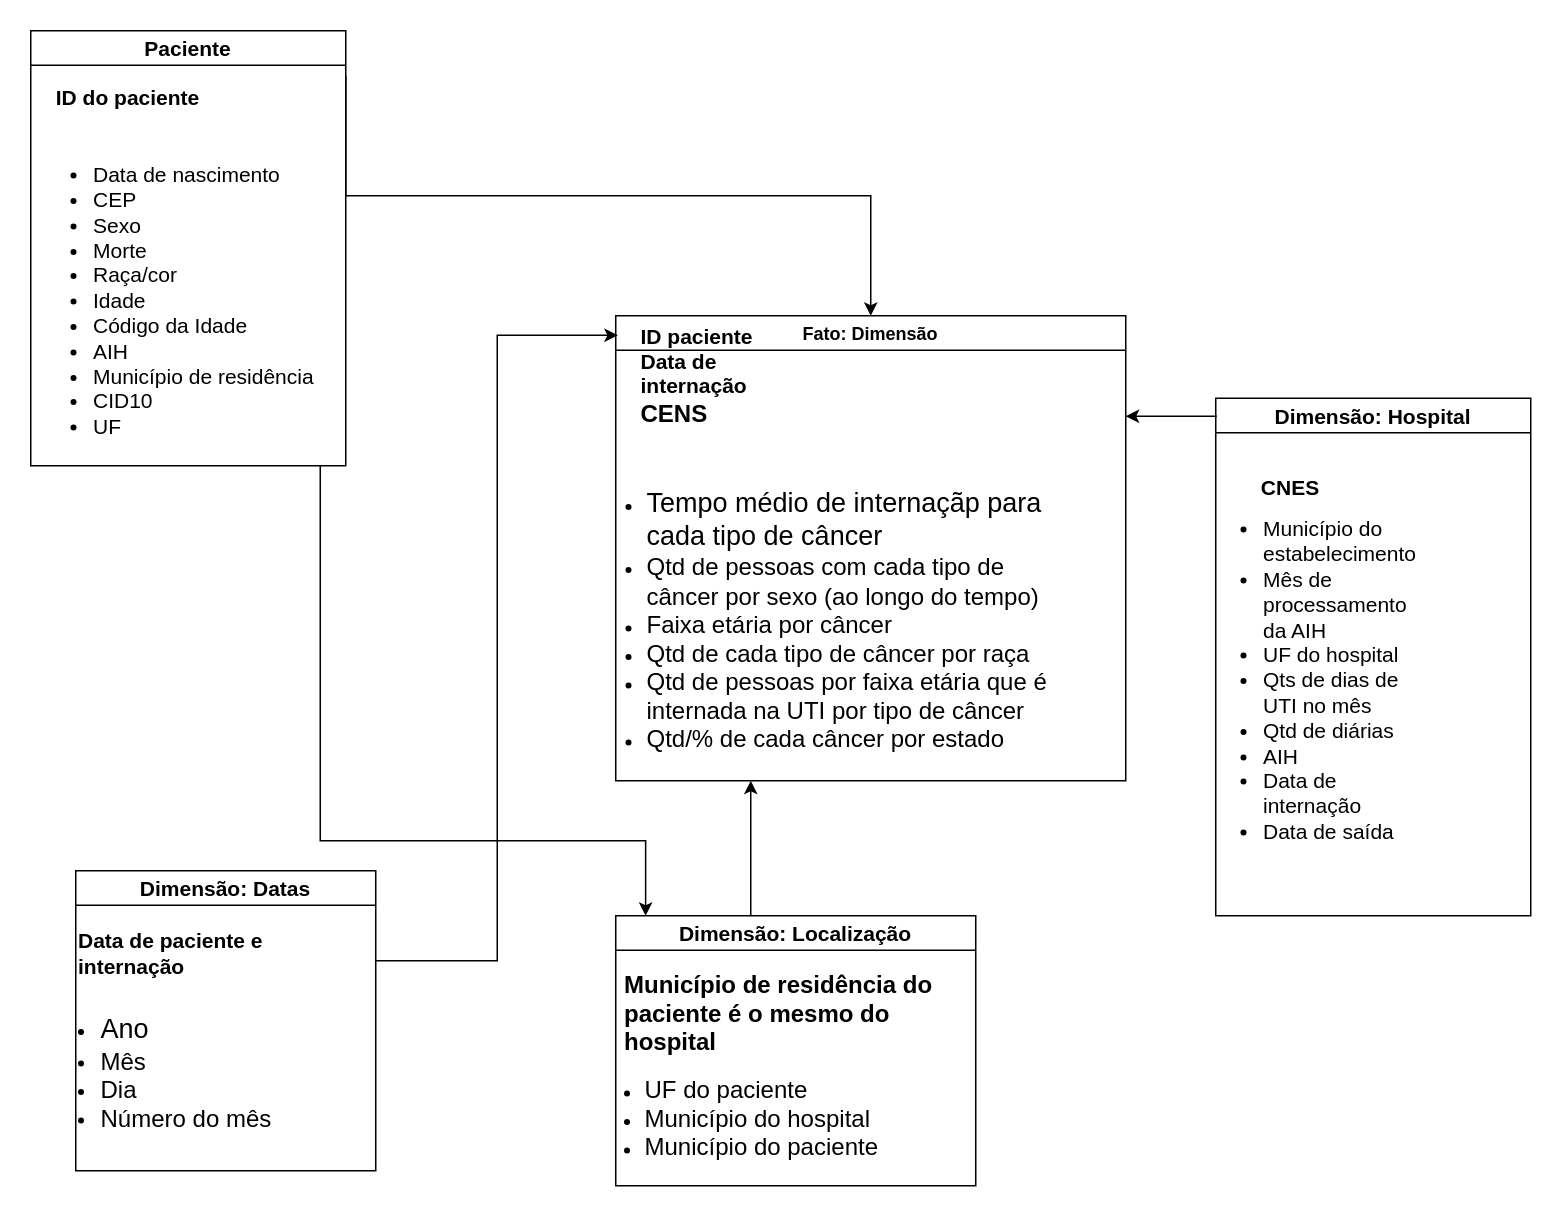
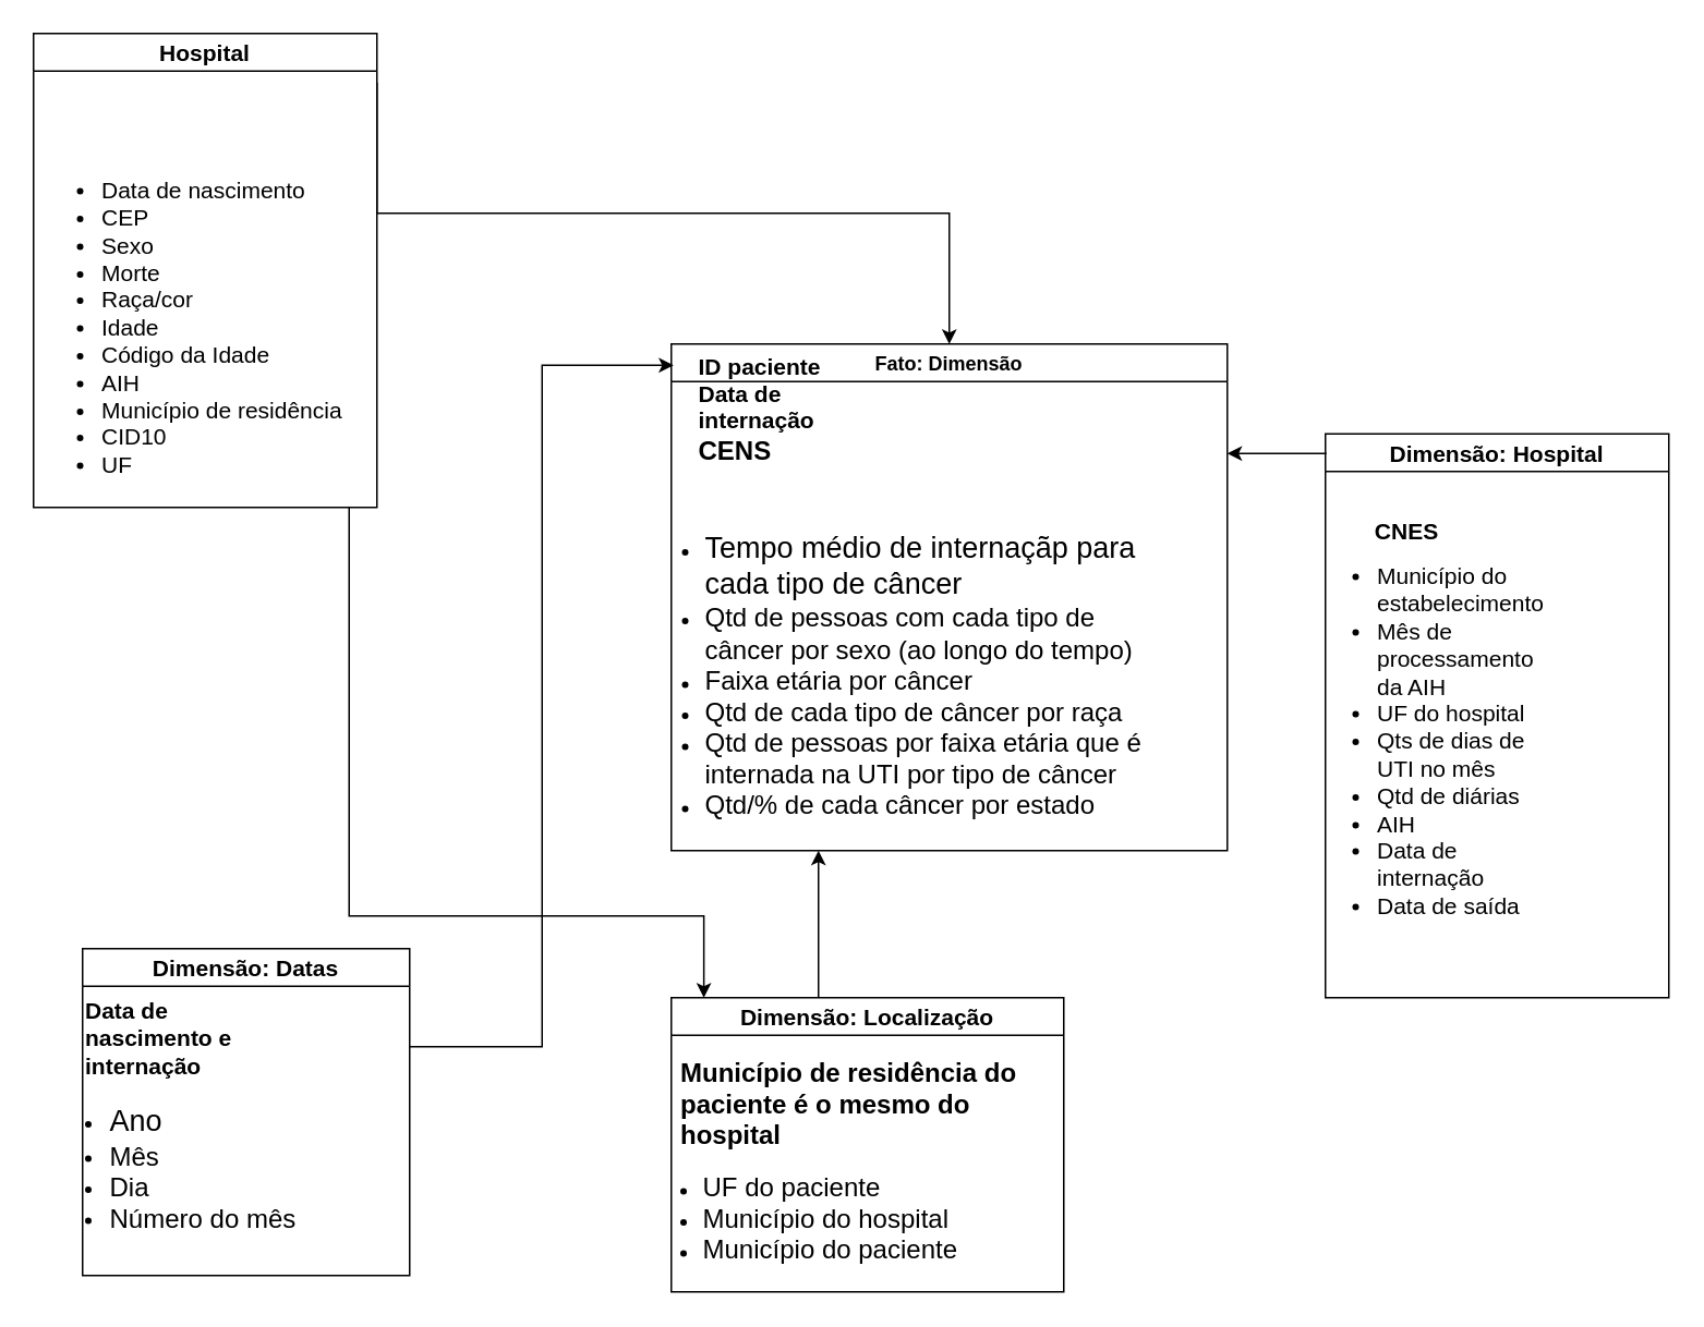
- <mxCell id="8" value="Paciente" style="swimlane;fontSize=14;" vertex="1" parent="1"><mxGeometry x="20" y="20" width="210" height="290" as="geometry" /></mxCell>
+ <mxCell id="8" value="Hospital" style="swimlane;fontSize=14;" vertex="1" parent="1"><mxGeometry x="20" y="20" width="210" height="290" as="geometry" /></mxCell>
- <mxCell id="9" value="&lt;b&gt;ID do paciente&lt;/b&gt;" style="text;html=1;strokeColor=none;fillColor=none;align=center;verticalAlign=middle;whiteSpace=wrap;rounded=0;fontSize=14;" vertex="1" parent="8"><mxGeometry x="5" y="30" width="120" height="30" as="geometry" /></mxCell>
- <mxCell id="6" value="&lt;b&gt;Data de paciente e internação&lt;/b&gt;" style="text;html=1;strokeColor=none;fillColor=none;align=left;verticalAlign=middle;whiteSpace=wrap;rounded=0;fontSize=14;" vertex="1" parent="5"><mxGeometry y="40" width="130" height="30" as="geometry" /></mxCell>
+ <mxCell id="6" value="&lt;b&gt;Data de nascimento e internação&lt;/b&gt;" style="text;html=1;strokeColor=none;fillColor=none;align=left;verticalAlign=middle;whiteSpace=wrap;rounded=0;fontSize=14;" vertex="1" parent="5"><mxGeometry y="40" width="130" height="30" as="geometry" /></mxCell>
